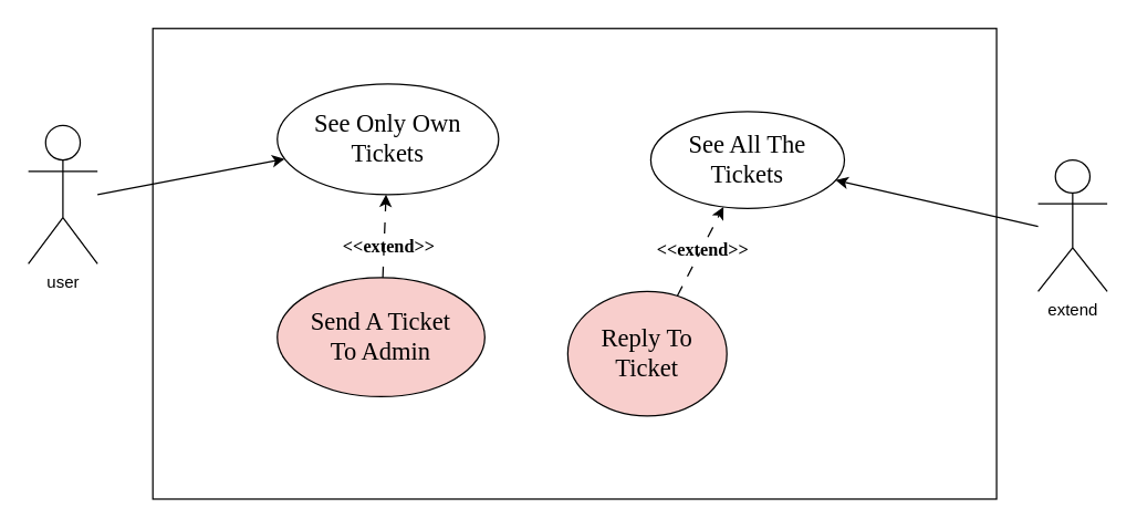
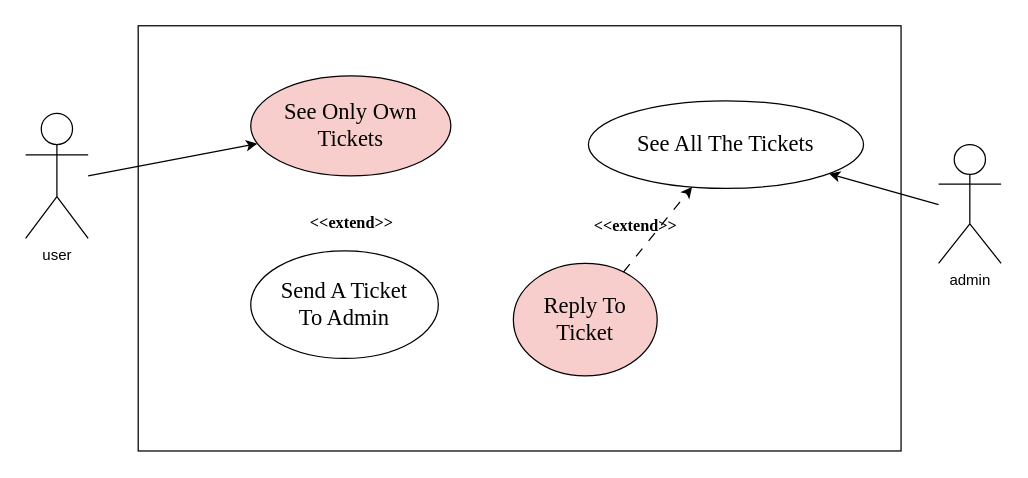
- <mxCell id="4" value="&lt;span style=&quot;font-family: &amp;quot;Comic Sans MS&amp;quot;; font-size: 18px;&quot;&gt;See Only Own Tickets&lt;/span&gt;" style="ellipse;whiteSpace=wrap;html=1;" vertex="1" parent="1"><mxGeometry x="200" y="60" width="160" height="80" as="geometry" /></mxCell>
+ <mxCell id="4" value="&lt;span style=&quot;font-family: &amp;quot;Comic Sans MS&amp;quot;; font-size: 18px;&quot;&gt;See Only Own Tickets&lt;/span&gt;" style="ellipse;whiteSpace=wrap;html=1;fillColor=#f8cecc;" vertex="1" parent="1"><mxGeometry x="200" y="60" width="160" height="80" as="geometry" /></mxCell>
- <mxCell id="5" value="&lt;font face=&quot;Comic Sans MS&quot;&gt;&lt;span style=&quot;font-size: 18px;&quot;&gt;See All The Tickets&lt;/span&gt;&lt;/font&gt;" style="ellipse;whiteSpace=wrap;html=1;" vertex="1" parent="1"><mxGeometry x="470" y="80" width="140" height="70" as="geometry" /></mxCell>
+ <mxCell id="5" value="&lt;font face=&quot;Comic Sans MS&quot;&gt;&lt;span style=&quot;font-size: 18px;&quot;&gt;See All The Tickets&lt;/span&gt;&lt;/font&gt;" style="ellipse;whiteSpace=wrap;html=1;" vertex="1" parent="1"><mxGeometry x="470" y="80" width="220" height="70" as="geometry" /></mxCell>
- <mxCell id="13" value="" style="endArrow=classic;html=1;dashed=1;dashPattern=8 8;fontFamily=Comic Sans MS;fontSize=18;" edge="1" parent="1" source="9" target="4"><mxGeometry width="50" height="50" relative="1" as="geometry"><mxPoint x="362.916" y="220.63" as="sourcePoint" /><mxPoint x="290.094" y="170.001" as="targetPoint" /></mxGeometry></mxCell>
- <mxCell id="6" value="extend" style="shape=umlActor;verticalLabelPosition=bottom;verticalAlign=top;html=1;" vertex="1" parent="1"><mxGeometry x="750" y="115" width="50" height="95" as="geometry" /></mxCell>
+ <mxCell id="6" value="admin" style="shape=umlActor;verticalLabelPosition=bottom;verticalAlign=top;html=1;" vertex="1" parent="1"><mxGeometry x="750" y="115" width="50" height="95" as="geometry" /></mxCell>
- <mxCell id="9" value="&lt;font face=&quot;Comic Sans MS&quot;&gt;&lt;span style=&quot;font-size: 18px;&quot;&gt;Send A Ticket&lt;br&gt;To Admin&lt;/span&gt;&lt;/font&gt;" style="ellipse;whiteSpace=wrap;html=1;fillColor=#f8cecc;" vertex="1" parent="1"><mxGeometry x="200" y="200" width="150" height="86" as="geometry" /></mxCell>
+ <mxCell id="9" value="&lt;font face=&quot;Comic Sans MS&quot;&gt;&lt;span style=&quot;font-size: 18px;&quot;&gt;Send A Ticket&lt;br&gt;To Admin&lt;/span&gt;&lt;/font&gt;" style="ellipse;whiteSpace=wrap;html=1;" vertex="1" parent="1"><mxGeometry x="200" y="200" width="150" height="86" as="geometry" /></mxCell>
